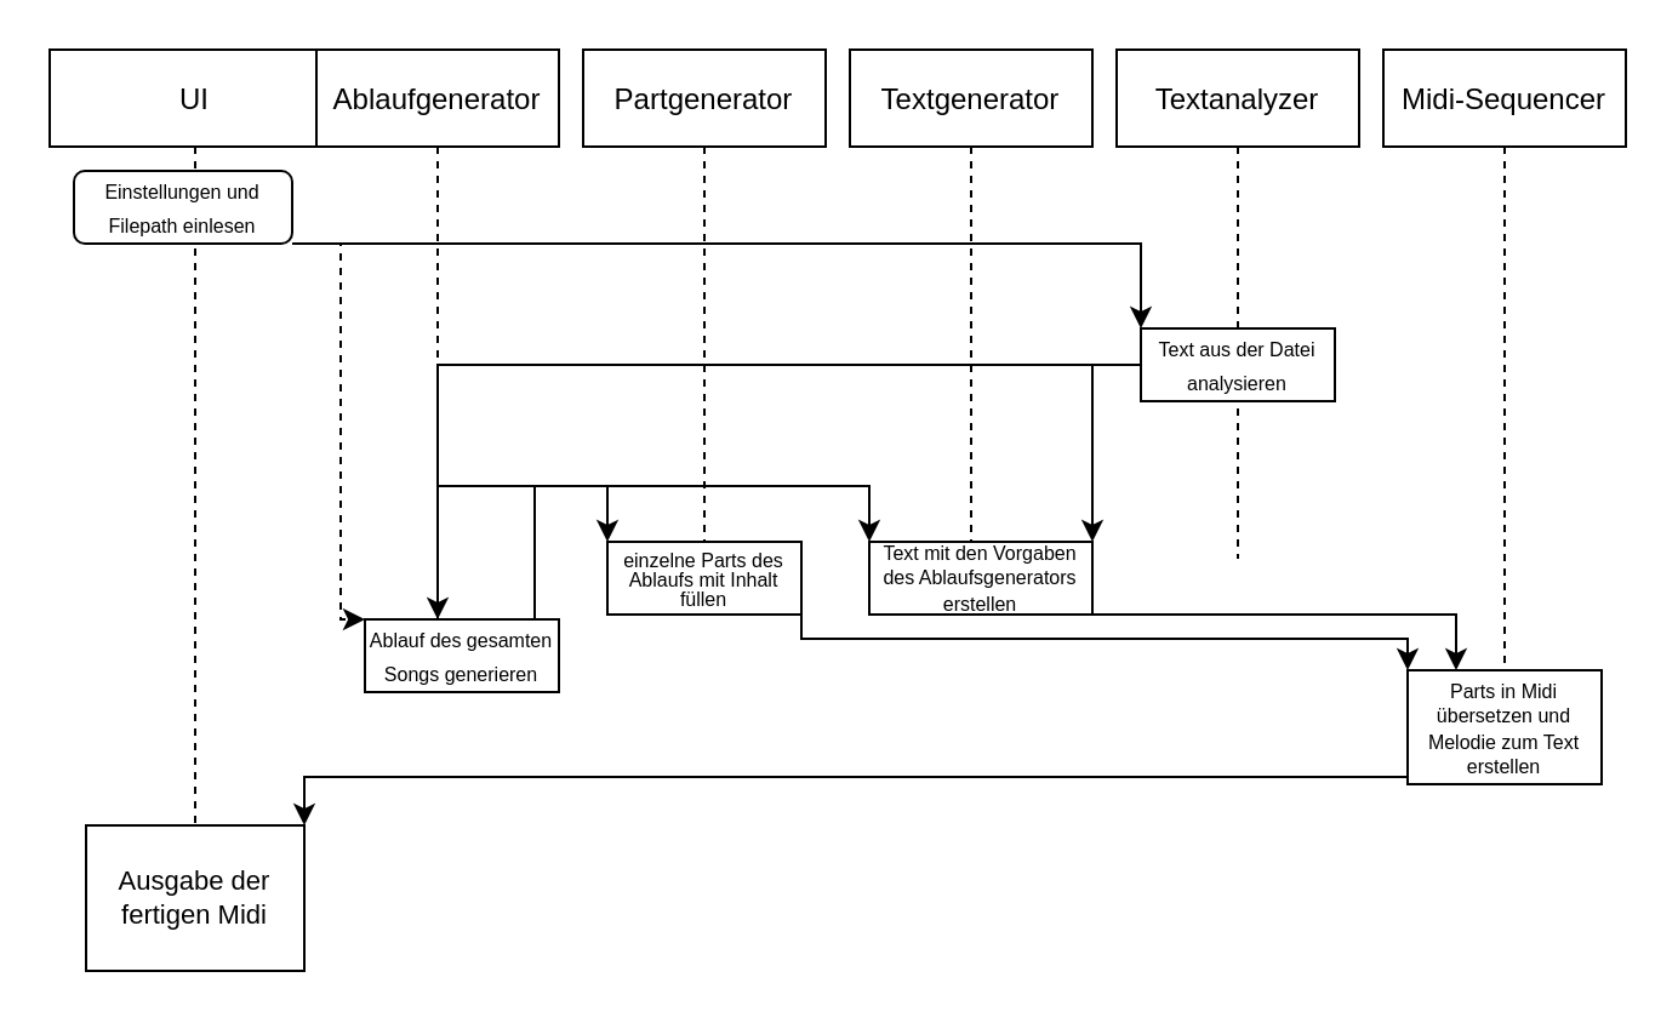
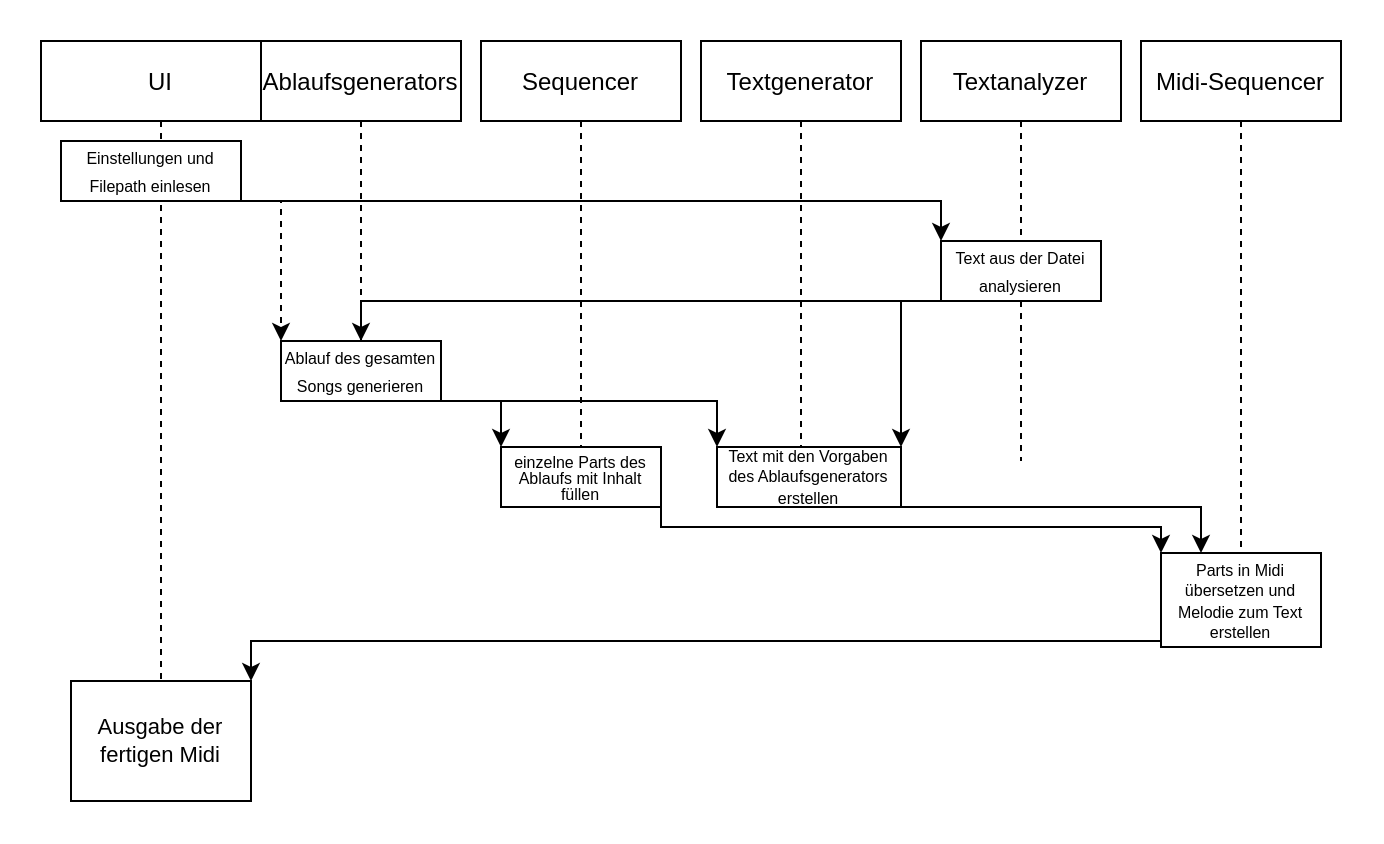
- <mxCell id="5" value="Ablaufgenerator" style="shape=umlLifeline;perimeter=lifelinePerimeter;container=1;collapsible=0;recursiveResize=0;rounded=0;shadow=0;strokeWidth=1;" parent="1" vertex="1"><mxGeometry x="130" y="20" width="100" height="150" as="geometry" /></mxCell>
+ <mxCell id="5" value="Ablaufsgenerators" style="shape=umlLifeline;perimeter=lifelinePerimeter;container=1;collapsible=0;recursiveResize=0;rounded=0;shadow=0;strokeWidth=1;" parent="1" vertex="1"><mxGeometry x="130" y="20" width="100" height="150" as="geometry" /></mxCell>
- <mxCell id="6" value="Partgenerator" style="shape=umlLifeline;perimeter=lifelinePerimeter;container=1;collapsible=0;recursiveResize=0;rounded=0;shadow=0;strokeWidth=1;" parent="1" vertex="1"><mxGeometry x="240" y="20" width="100" height="210" as="geometry" /></mxCell>
+ <mxCell id="6" value="Sequencer" style="shape=umlLifeline;perimeter=lifelinePerimeter;container=1;collapsible=0;recursiveResize=0;rounded=0;shadow=0;strokeWidth=1;" parent="1" vertex="1"><mxGeometry x="240" y="20" width="100" height="210" as="geometry" /></mxCell>
- <mxCell id="3" value="&lt;p style=&quot;line-height: 100%;&quot;&gt;&lt;font style=&quot;font-size: 8px;&quot;&gt;Einstellungen und Filepath einlesen&lt;font style=&quot;font-size: 8px;&quot;&gt;&lt;br&gt;&lt;/font&gt;&lt;/font&gt;&lt;/p&gt;" style="whiteSpace=wrap;html=1;strokeWidth=1;rounded=1;" parent="2" vertex="1"><mxGeometry x="10" y="50" width="90" height="30" as="geometry" /></mxCell>
+ <mxCell id="3" value="&lt;p style=&quot;line-height: 100%;&quot;&gt;&lt;font style=&quot;font-size: 8px;&quot;&gt;Einstellungen und Filepath einlesen&lt;font style=&quot;font-size: 8px;&quot;&gt;&lt;br&gt;&lt;/font&gt;&lt;/font&gt;&lt;/p&gt;" style="rounded=0;whiteSpace=wrap;html=1;strokeWidth=1;" parent="2" vertex="1"><mxGeometry x="10" y="50" width="90" height="30" as="geometry" /></mxCell>
- <mxCell id="11" value="&lt;p style=&quot;line-height: 100%;&quot;&gt;&lt;font style=&quot;font-size: 8px;&quot;&gt;Text aus der Datei analysieren&lt;br&gt;&lt;/font&gt;&lt;/p&gt;" style="rounded=0;whiteSpace=wrap;html=1;" parent="10" vertex="1"><mxGeometry x="10" y="115" width="80" height="30" as="geometry" /></mxCell>
+ <mxCell id="11" value="&lt;p style=&quot;line-height: 100%;&quot;&gt;&lt;font style=&quot;font-size: 8px;&quot;&gt;Text aus der Datei analysieren&lt;br&gt;&lt;/font&gt;&lt;/p&gt;" style="rounded=0;whiteSpace=wrap;html=1;" parent="10" vertex="1"><mxGeometry x="10" y="100" width="80" height="30" as="geometry" /></mxCell>
- <mxCell id="22" value="&lt;p style=&quot;line-height: 100%;&quot;&gt;&lt;font style=&quot;font-size: 8px;&quot;&gt;Ablauf des gesamten Songs generieren&lt;br&gt;&lt;/font&gt;&lt;/p&gt;" style="rounded=0;whiteSpace=wrap;html=1;" parent="1" vertex="1"><mxGeometry x="150" y="255" width="80" height="30" as="geometry" /></mxCell>
+ <mxCell id="22" value="&lt;p style=&quot;line-height: 100%;&quot;&gt;&lt;font style=&quot;font-size: 8px;&quot;&gt;Ablauf des gesamten Songs generieren&lt;br&gt;&lt;/font&gt;&lt;/p&gt;" style="rounded=0;whiteSpace=wrap;html=1;" parent="1" vertex="1"><mxGeometry x="140" y="170" width="80" height="30" as="geometry" /></mxCell>
